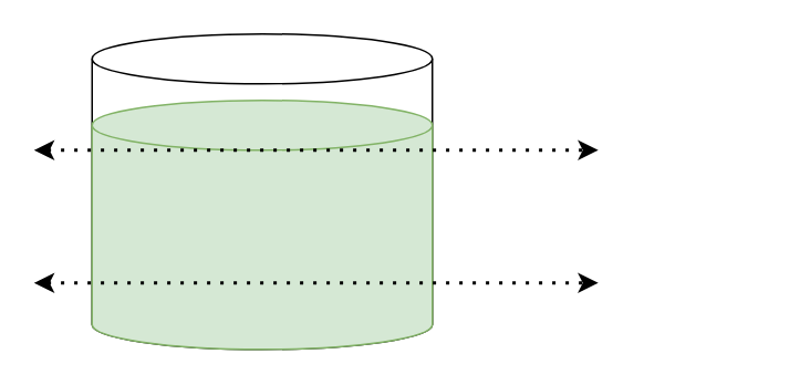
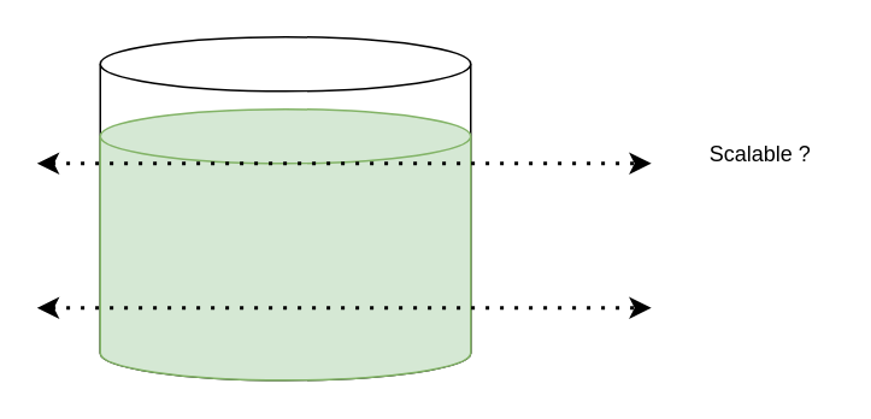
+ <mxCell id="5" value="Scalable ?" style="text;html=1;align=center;verticalAlign=middle;resizable=0;points=[];autosize=1;strokeColor=none;fillColor=none;" vertex="1" parent="1"><mxGeometry x="380" y="70" width="80" height="30" as="geometry" /></mxCell>
